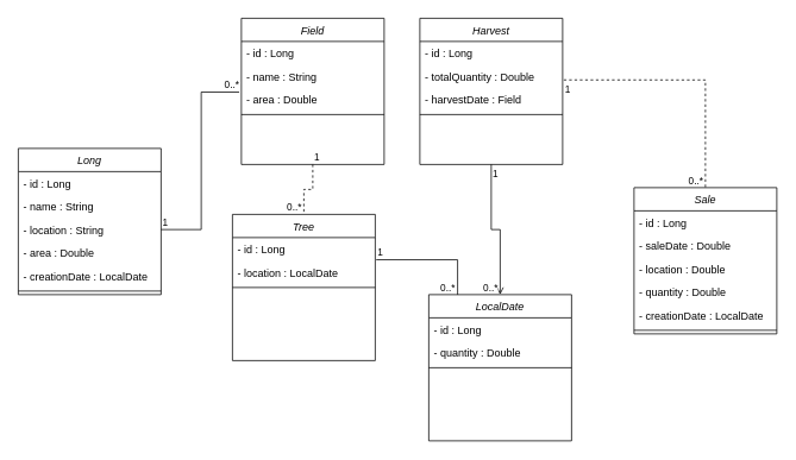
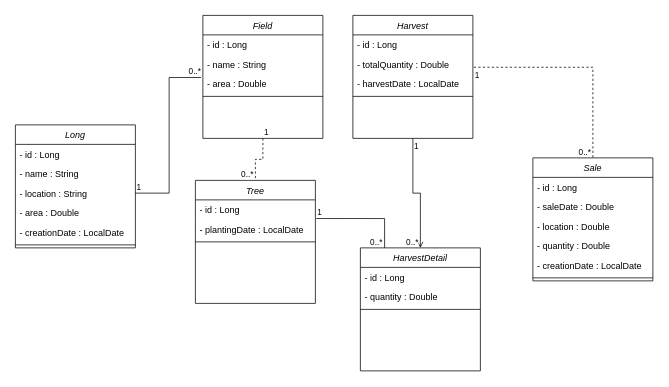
- <mxCell id="21" value="- harvestDate : Field" style="text;align=left;verticalAlign=top;spacingLeft=4;spacingRight=4;overflow=hidden;rotatable=0;points=[[0,0.5],[1,0.5]];portConstraint=eastwest;" vertex="1" parent="18"><mxGeometry y="78" width="160" height="26" as="geometry" /></mxCell>
+ <mxCell id="21" value="- harvestDate : LocalDate" style="text;align=left;verticalAlign=top;spacingLeft=4;spacingRight=4;overflow=hidden;rotatable=0;points=[[0,0.5],[1,0.5]];portConstraint=eastwest;" vertex="1" parent="18"><mxGeometry y="78" width="160" height="26" as="geometry" /></mxCell>
- <mxCell id="16" value="- location : LocalDate" style="text;align=left;verticalAlign=top;spacingLeft=4;spacingRight=4;overflow=hidden;rotatable=0;points=[[0,0.5],[1,0.5]];portConstraint=eastwest;" vertex="1" parent="14"><mxGeometry y="52" width="160" height="26" as="geometry" /></mxCell>
+ <mxCell id="16" value="- plantingDate : LocalDate" style="text;align=left;verticalAlign=top;spacingLeft=4;spacingRight=4;overflow=hidden;rotatable=0;points=[[0,0.5],[1,0.5]];portConstraint=eastwest;" vertex="1" parent="14"><mxGeometry y="52" width="160" height="26" as="geometry" /></mxCell>
- <mxCell id="23" value="LocalDate" style="swimlane;fontStyle=2;align=center;verticalAlign=top;childLayout=stackLayout;horizontal=1;startSize=26;horizontalStack=0;resizeParent=1;resizeLast=0;collapsible=1;marginBottom=0;rounded=0;shadow=0;strokeWidth=1;" vertex="1" parent="1"><mxGeometry x="480" y="330" width="160" height="164" as="geometry"><mxRectangle x="230" y="140" width="160" height="26" as="alternateBounds" /></mxGeometry></mxCell>
+ <mxCell id="23" value="HarvestDetail" style="swimlane;fontStyle=2;align=center;verticalAlign=top;childLayout=stackLayout;horizontal=1;startSize=26;horizontalStack=0;resizeParent=1;resizeLast=0;collapsible=1;marginBottom=0;rounded=0;shadow=0;strokeWidth=1;" vertex="1" parent="1"><mxGeometry x="480" y="330" width="160" height="164" as="geometry"><mxRectangle x="230" y="140" width="160" height="26" as="alternateBounds" /></mxGeometry></mxCell>
